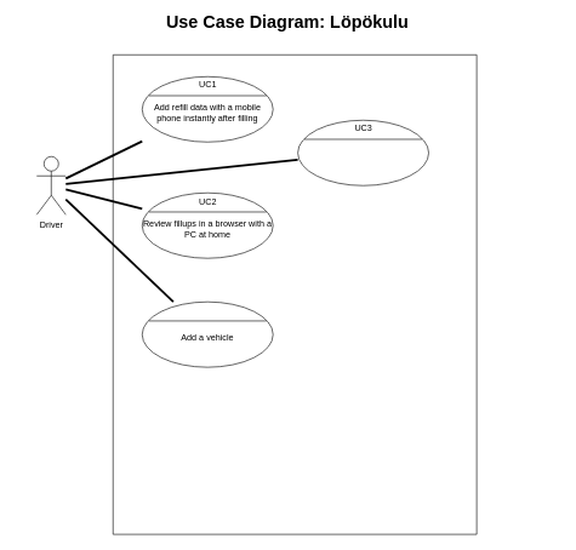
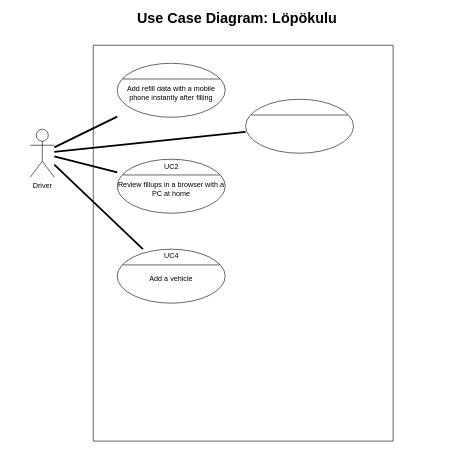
- <mxCell id="4" value="UC1" style="html=1;strokeColor=none;fillColor=none;align=center;verticalAlign=middle;rotatable=0;" vertex="1" parent="3"><mxGeometry width="180" height="22.5" as="geometry" /></mxCell>
- <mxCell id="12" value="UC3" style="html=1;strokeColor=none;fillColor=none;align=center;verticalAlign=middle;rotatable=0;" vertex="1" parent="11"><mxGeometry width="180" height="22.5" as="geometry" /></mxCell>
+ <mxCell id="15" value="UC4" style="html=1;strokeColor=none;fillColor=none;align=center;verticalAlign=middle;rotatable=0;" vertex="1" parent="14"><mxGeometry width="180" height="22.5" as="geometry" /></mxCell>
